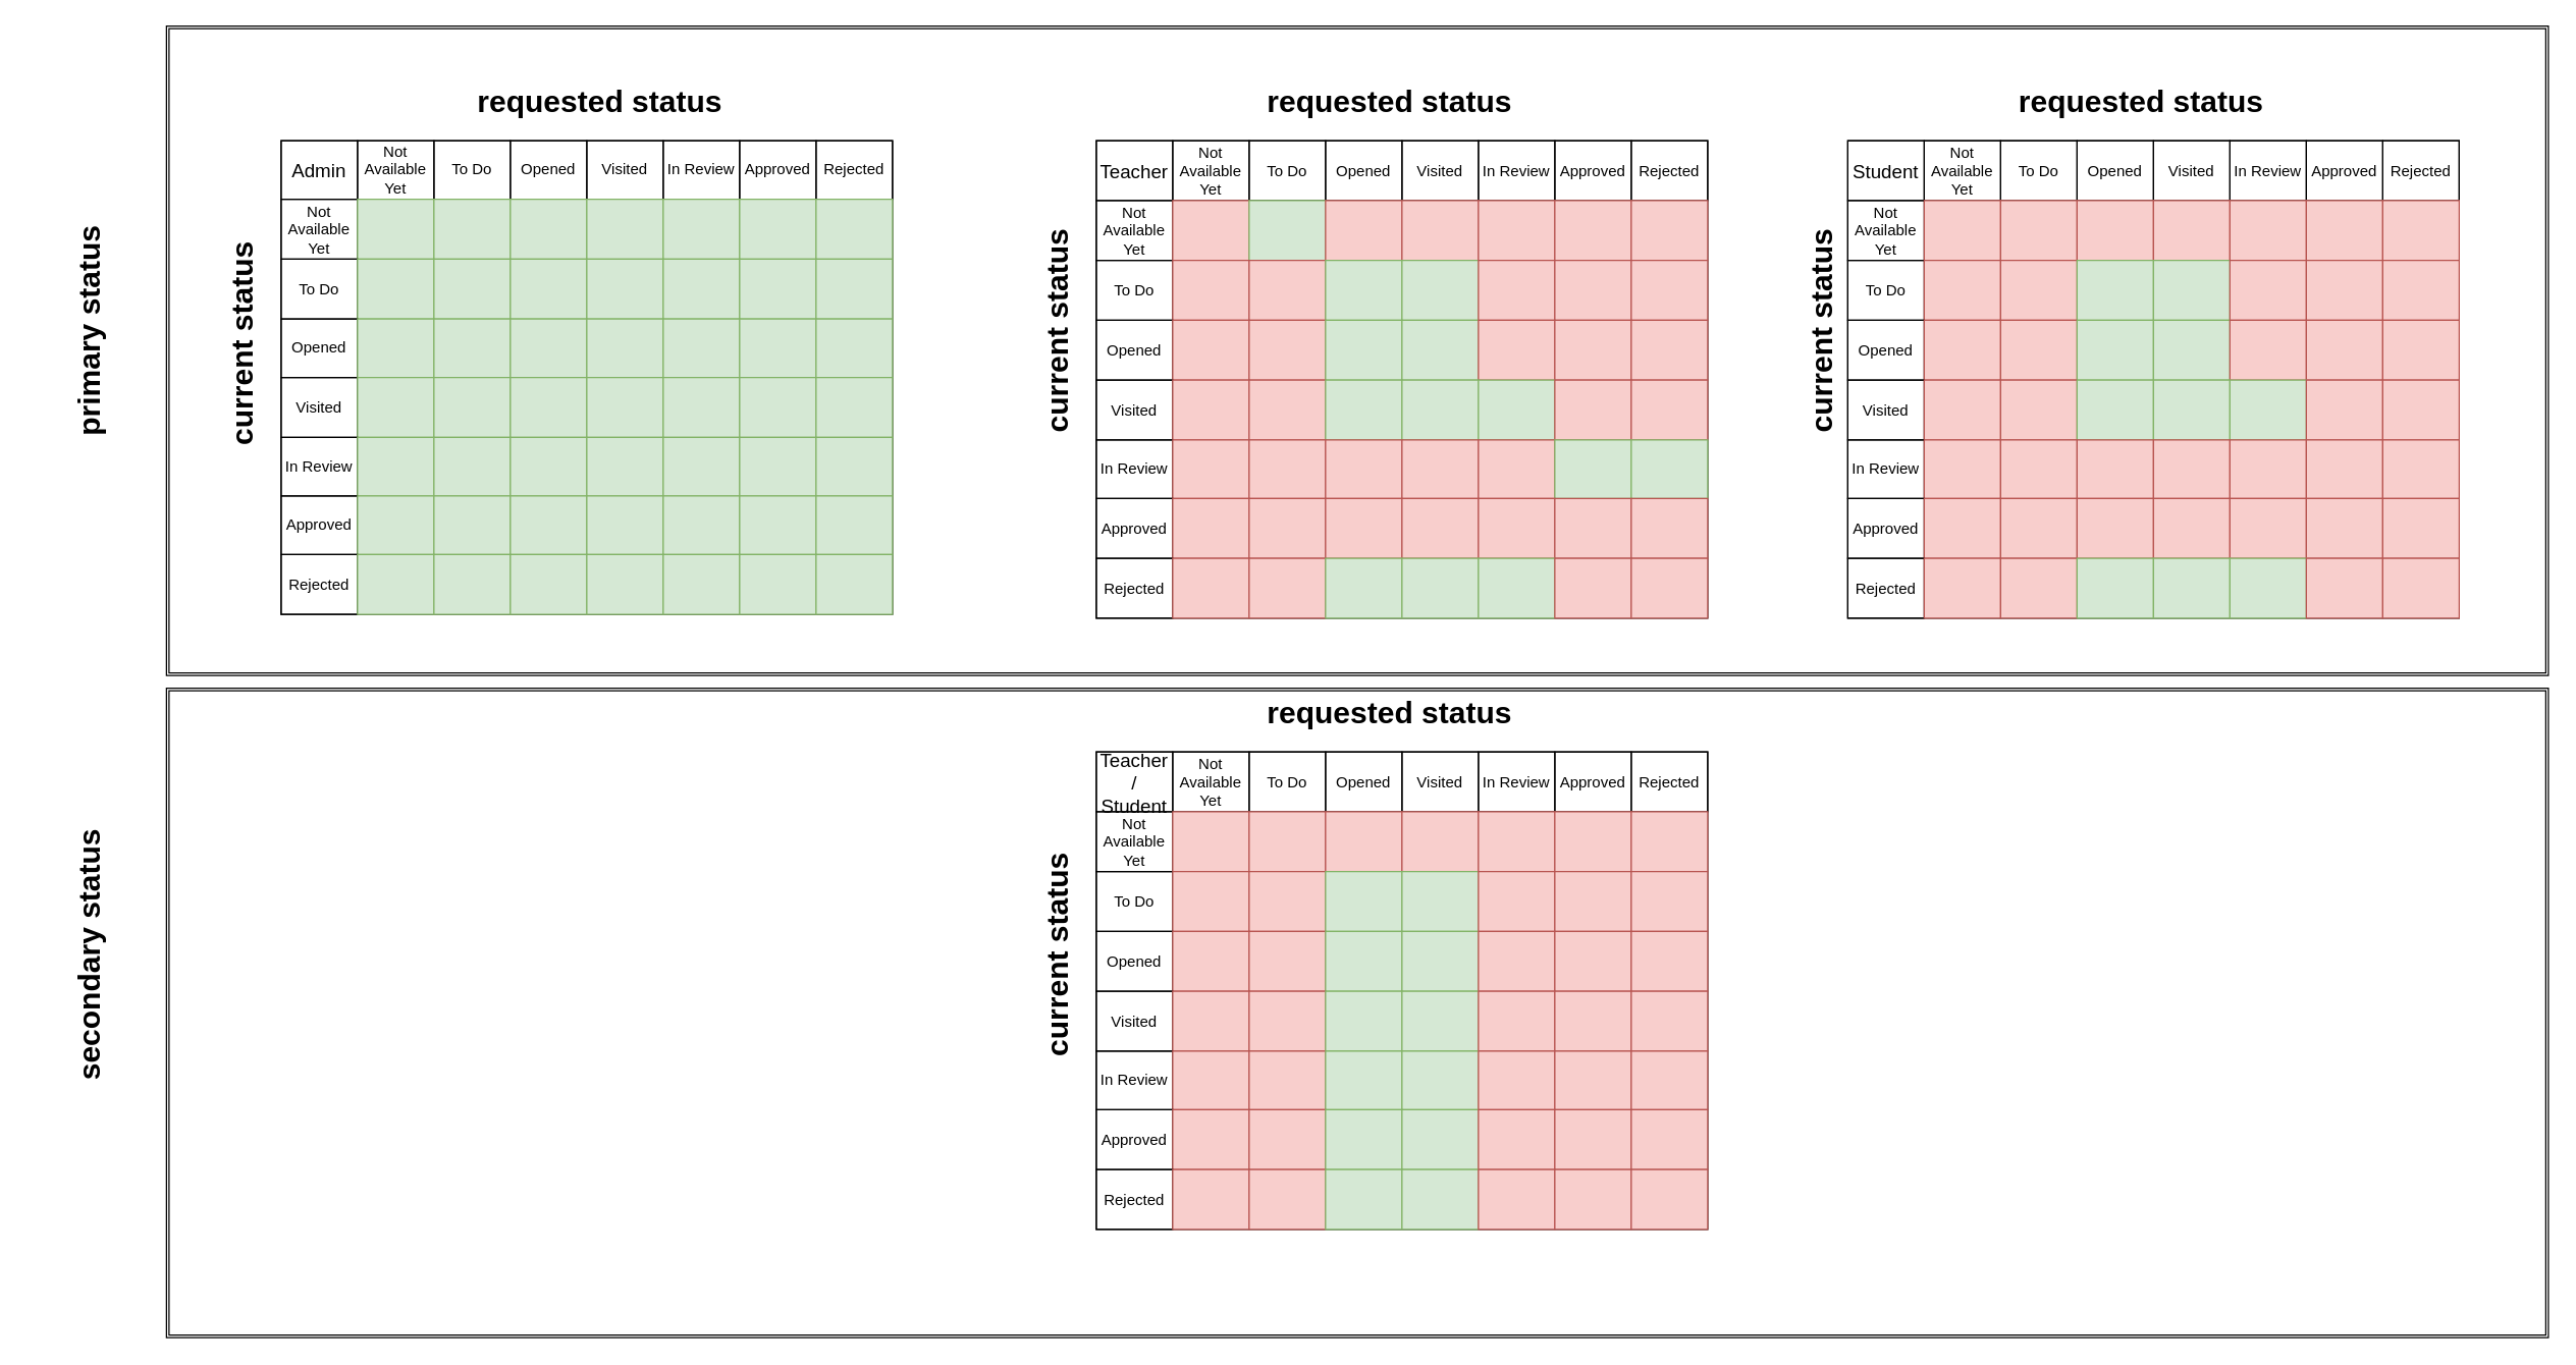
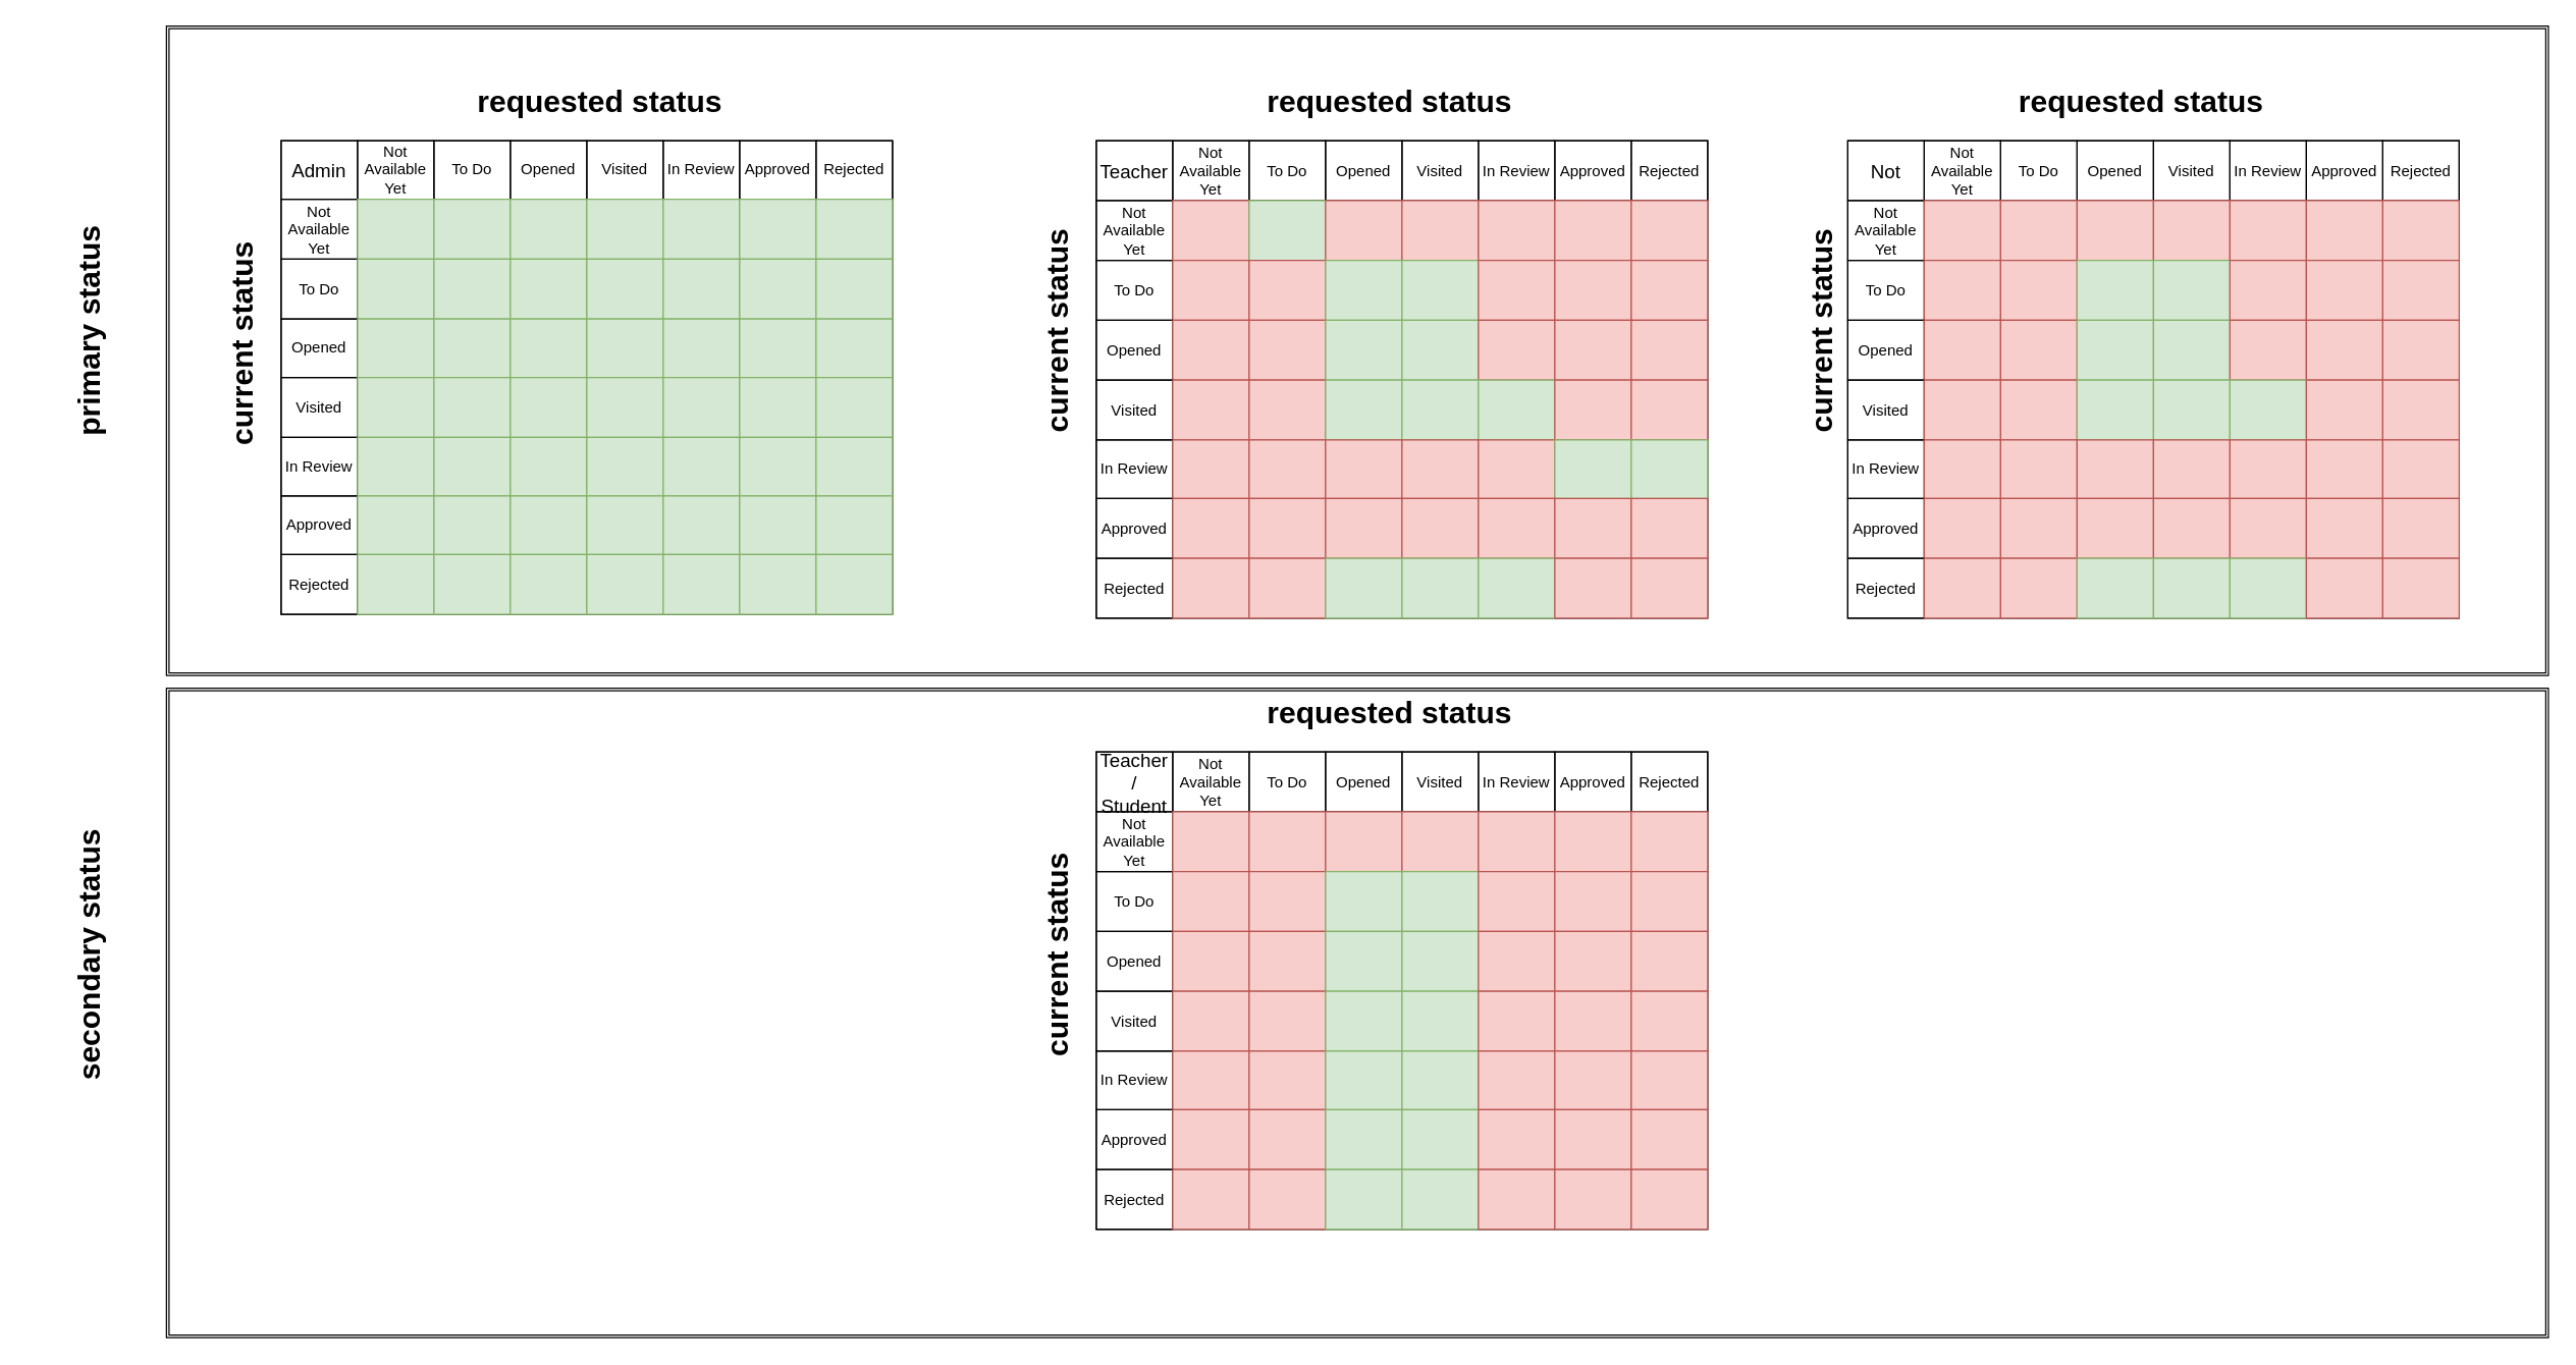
- <mxCell id="77" value="Student" style="connectable=0;recursiveResize=0;strokeColor=inherit;fillColor=none;align=center;whiteSpace=wrap;html=1;fontSize=15;" vertex="1" parent="76"><mxGeometry width="60" height="47" as="geometry"><mxRectangle width="60" height="47" as="alternateBounds" /></mxGeometry></mxCell>
+ <mxCell id="77" value="Not" style="connectable=0;recursiveResize=0;strokeColor=inherit;fillColor=none;align=center;whiteSpace=wrap;html=1;fontSize=15;" vertex="1" parent="76"><mxGeometry width="60" height="47" as="geometry"><mxRectangle width="60" height="47" as="alternateBounds" /></mxGeometry></mxCell>
